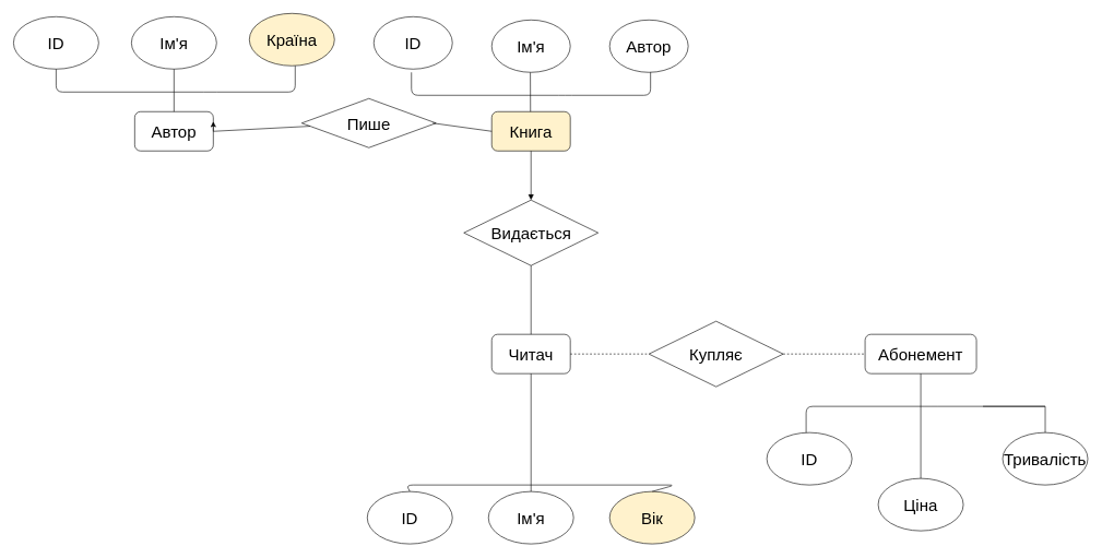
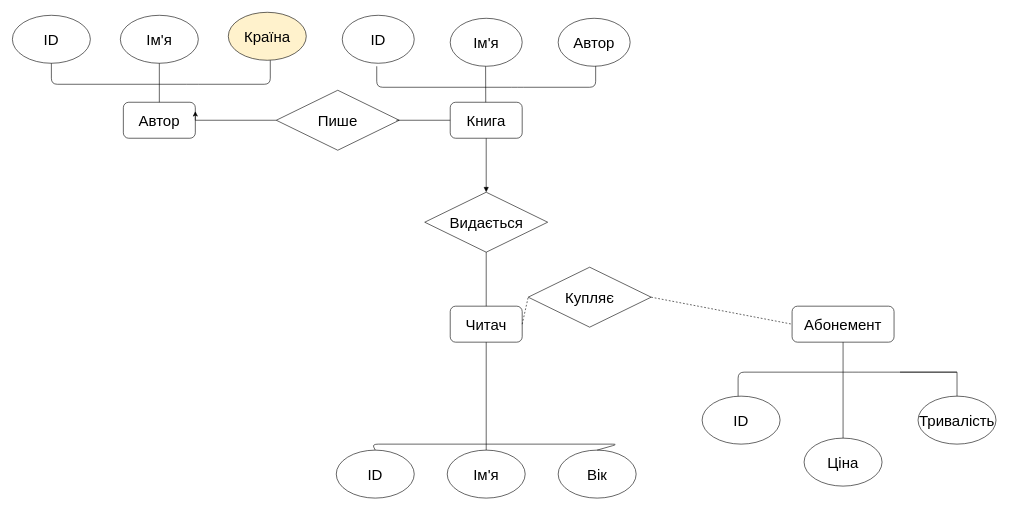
- <mxCell id="6" value="&lt;font style=&quot;font-size: 25px&quot;&gt;Пише&lt;/font&gt;" style="rhombus;whiteSpace=wrap;html=1;" parent="1" vertex="1"><mxGeometry x="460" y="150" width="205" height="75" as="geometry" /></mxCell>
+ <mxCell id="6" value="&lt;font style=&quot;font-size: 25px&quot;&gt;Пише&lt;/font&gt;" style="rhombus;whiteSpace=wrap;html=1;" parent="1" vertex="1"><mxGeometry x="460" y="150" width="205" height="100" as="geometry" /></mxCell>
- <mxCell id="3" value="&lt;span style=&quot;font-size: 25px&quot;&gt;Книга&lt;/span&gt;" style="rounded=1;whiteSpace=wrap;html=1;fillColor=#fff2cc;" parent="1" vertex="1"><mxGeometry x="750" y="170" width="120" height="60" as="geometry" /></mxCell>
+ <mxCell id="3" value="&lt;span style=&quot;font-size: 25px&quot;&gt;Книга&lt;/span&gt;" style="rounded=1;whiteSpace=wrap;html=1;" parent="1" vertex="1"><mxGeometry x="750" y="170" width="120" height="60" as="geometry" /></mxCell>
- <mxCell id="7" value="&lt;span style=&quot;font-size: 25px;&quot;&gt;Видається&lt;/span&gt;" style="rhombus;whiteSpace=wrap;html=1;" parent="1" vertex="1"><mxGeometry x="707.5" y="305" width="205" height="100" as="geometry" /></mxCell>
+ <mxCell id="7" value="&lt;span style=&quot;font-size: 25px;&quot;&gt;Видається&lt;/span&gt;" style="rhombus;whiteSpace=wrap;html=1;" parent="1" vertex="1"><mxGeometry x="707.5" y="320" width="205" height="100" as="geometry" /></mxCell>
- <mxCell id="8" value="&lt;font style=&quot;font-size: 25px&quot;&gt;Купляє&lt;/font&gt;" style="rhombus;whiteSpace=wrap;html=1;" parent="1" vertex="1"><mxGeometry x="990" y="490" width="205" height="100" as="geometry" /></mxCell>
+ <mxCell id="8" value="&lt;font style=&quot;font-size: 25px&quot;&gt;Купляє&lt;/font&gt;" style="rhombus;whiteSpace=wrap;html=1;" parent="1" vertex="1"><mxGeometry x="880" y="445" width="205" height="100" as="geometry" /></mxCell>
- <mxCell id="20" value="&lt;font style=&quot;font-size: 25px&quot;&gt;Вік&lt;/font&gt;" style="ellipse;whiteSpace=wrap;html=1;fillColor=#fff2cc;" parent="1" vertex="1"><mxGeometry x="930" y="750" width="130" height="80" as="geometry" /></mxCell>
+ <mxCell id="20" value="&lt;font style=&quot;font-size: 25px&quot;&gt;Вік&lt;/font&gt;" style="ellipse;whiteSpace=wrap;html=1;" parent="1" vertex="1"><mxGeometry x="930" y="750" width="130" height="80" as="geometry" /></mxCell>
